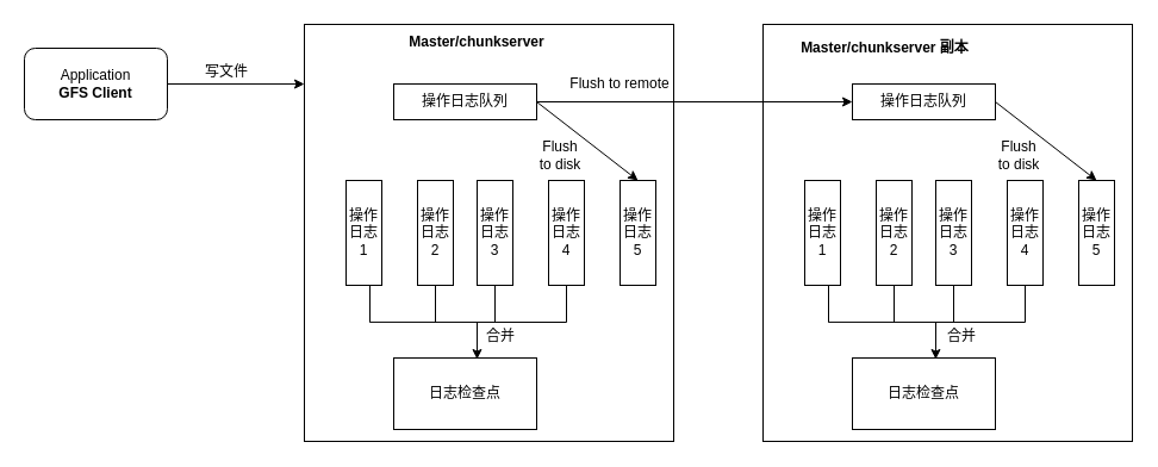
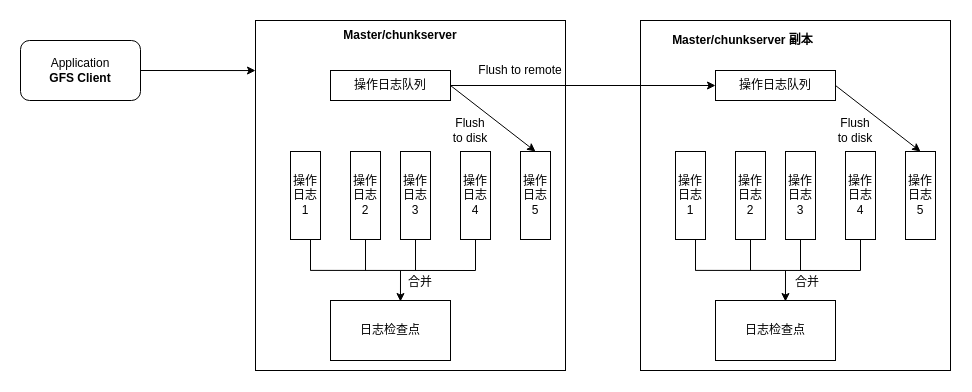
- <mxCell id="6" value="写文件" style="text;html=1;strokeColor=none;fillColor=none;align=center;verticalAlign=middle;whiteSpace=wrap;rounded=0;" vertex="1" parent="1"><mxGeometry x="170" y="50" width="40" height="20" as="geometry" /></mxCell>
